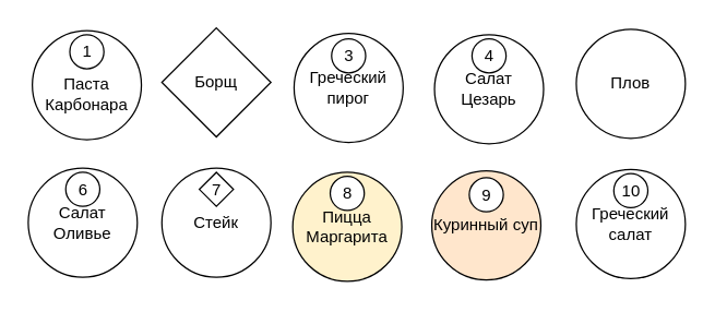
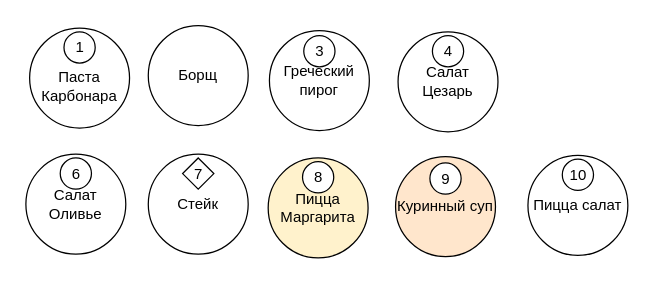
- <mxCell id="7" value="Борщ" style="rhombus;whiteSpace=wrap;html=1;aspect=fixed;" vertex="1" parent="6"><mxGeometry width="80" height="80" as="geometry" /></mxCell>
+ <mxCell id="7" value="Борщ" style="ellipse;whiteSpace=wrap;html=1;aspect=fixed;" vertex="1" parent="6"><mxGeometry width="80" height="80" as="geometry" /></mxCell>
- <mxCell id="24" value="Плов" style="ellipse;whiteSpace=wrap;html=1;aspect=fixed;" vertex="1" parent="23"><mxGeometry width="80" height="80" as="geometry" /></mxCell>
- <mxCell id="21" value="Греческий салат" style="ellipse;whiteSpace=wrap;html=1;aspect=fixed;" vertex="1" parent="20"><mxGeometry width="80" height="80" as="geometry" /></mxCell>
+ <mxCell id="21" value="Пицца салат" style="ellipse;whiteSpace=wrap;html=1;aspect=fixed;" vertex="1" parent="20"><mxGeometry width="80" height="80" as="geometry" /></mxCell>
